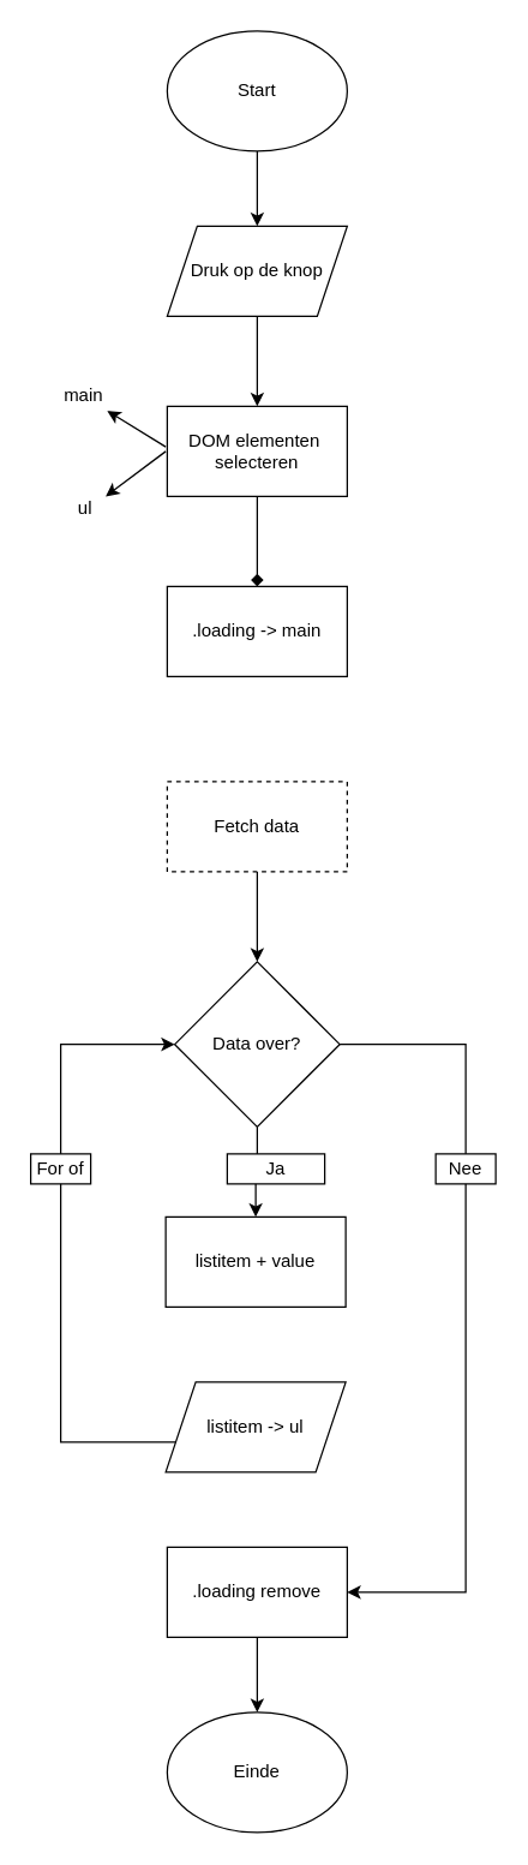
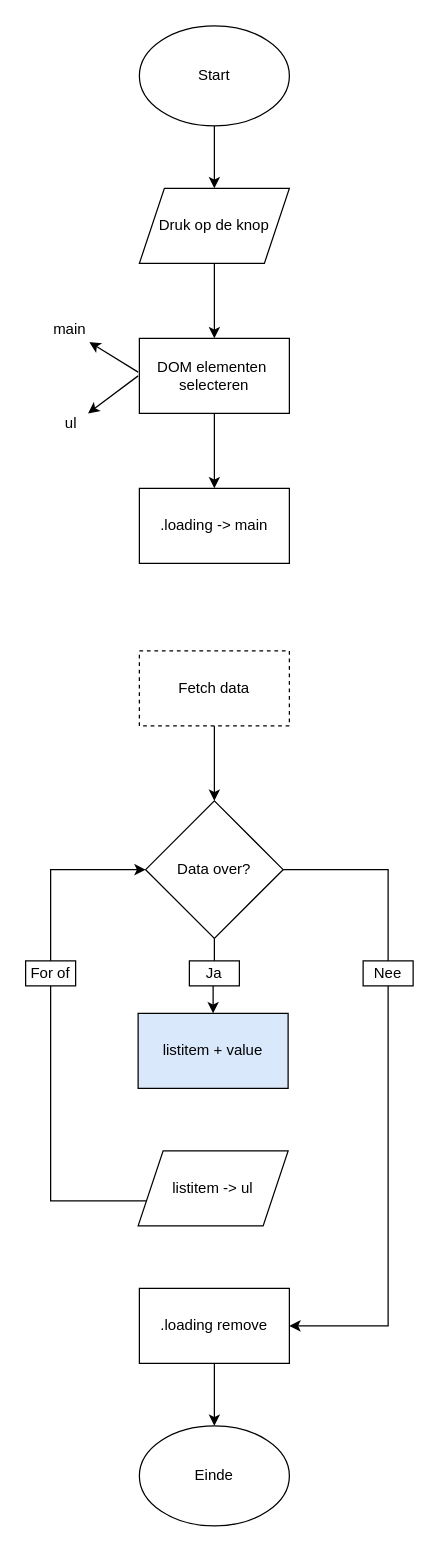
- <mxCell id="18" style="edgeStyle=orthogonalEdgeStyle;rounded=0;orthogonalLoop=1;jettySize=auto;html=1;exitX=0.5;exitY=1;exitDx=0;exitDy=0;entryX=0.5;entryY=0;entryDx=0;entryDy=0;endArrow=diamond;" edge="1" parent="1" source="19" target="20"><mxGeometry relative="1" as="geometry" /></mxCell>
+ <mxCell id="18" style="edgeStyle=orthogonalEdgeStyle;rounded=0;orthogonalLoop=1;jettySize=auto;html=1;exitX=0.5;exitY=1;exitDx=0;exitDy=0;entryX=0.5;entryY=0;entryDx=0;entryDy=0;" edge="1" parent="1" source="19" target="20"><mxGeometry relative="1" as="geometry" /></mxCell>
- <mxCell id="12" value="Ja" style="rounded=0;whiteSpace=wrap;html=1;" parent="1" vertex="1"><mxGeometry x="151" y="768" width="65" height="20" as="geometry" /></mxCell>
+ <mxCell id="12" value="Ja" style="rounded=0;whiteSpace=wrap;html=1;" parent="1" vertex="1"><mxGeometry x="151" y="768" width="40" height="20" as="geometry" /></mxCell>
- <mxCell id="11" value="listitem + value" style="rounded=0;whiteSpace=wrap;html=1;" parent="1" vertex="1"><mxGeometry x="110" y="810" width="120" height="60" as="geometry" /></mxCell>
+ <mxCell id="11" value="listitem + value" style="rounded=0;whiteSpace=wrap;html=1;fillColor=#dae8fc;" parent="1" vertex="1"><mxGeometry x="110" y="810" width="120" height="60" as="geometry" /></mxCell>
